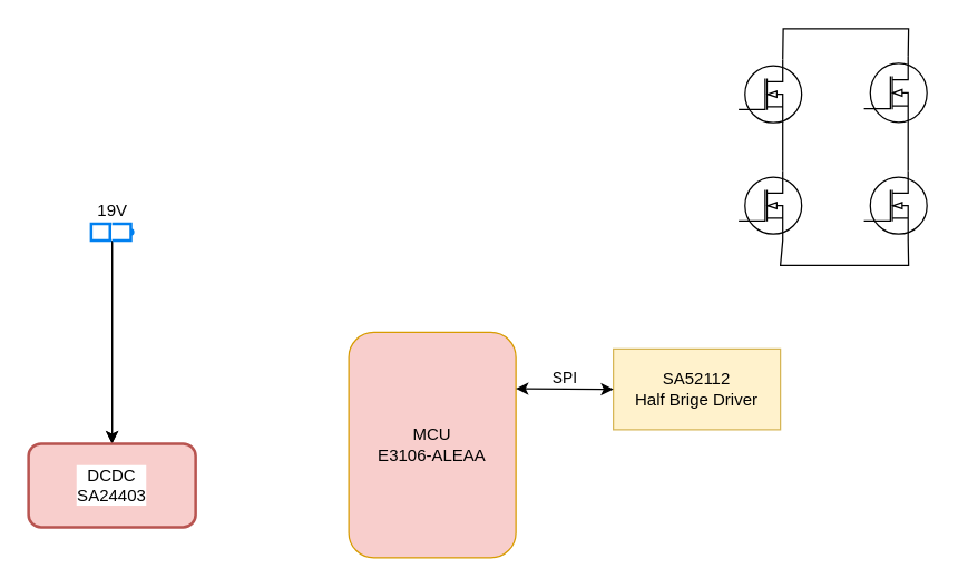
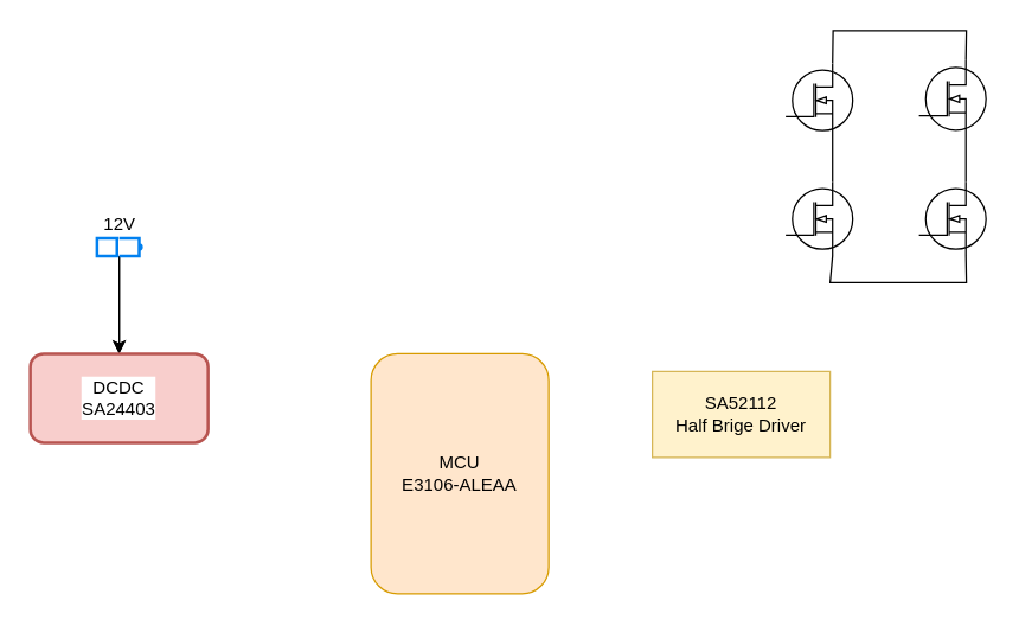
- <mxCell id="5" value="19V" style="html=1;verticalLabelPosition=top;align=center;labelBackgroundColor=#ffffff;verticalAlign=bottom;strokeWidth=2;strokeColor=#0080F0;shadow=0;dashed=0;shape=mxgraph.ios7.icons.battery;labelPosition=center;" vertex="1" parent="1"><mxGeometry x="65" y="160" width="30" height="12" as="geometry" /></mxCell>
+ <mxCell id="5" value="12V" style="html=1;verticalLabelPosition=top;align=center;labelBackgroundColor=#ffffff;verticalAlign=bottom;strokeWidth=2;strokeColor=#0080F0;shadow=0;dashed=0;shape=mxgraph.ios7.icons.battery;labelPosition=center;" vertex="1" parent="1"><mxGeometry x="65" y="160" width="30" height="12" as="geometry" /></mxCell>
- <mxCell id="8" value="" style="endArrow=classic;startArrow=classic;html=1;rounded=0;entryX=0;entryY=0.5;entryDx=0;entryDy=0;exitX=1;exitY=0.25;exitDx=0;exitDy=0;" edge="1" parent="1" source="2" target="7"><mxGeometry width="50" height="50" relative="1" as="geometry"><mxPoint x="310" y="310" as="sourcePoint" /><mxPoint x="360" y="260" as="targetPoint" /></mxGeometry></mxCell>
- <mxCell id="9" value="SPI" style="edgeLabel;html=1;align=center;verticalAlign=bottom;resizable=0;points=[];labelPosition=center;verticalLabelPosition=top;" vertex="1" connectable="0" parent="8"><mxGeometry relative="1" as="geometry"><mxPoint as="offset" /></mxGeometry></mxCell>
- <mxCell id="2" value="MCU&lt;br&gt;E3106-ALEAA" style="rounded=1;whiteSpace=wrap;html=1;fillColor=#f8cecc;strokeColor=#d79b00;" vertex="1" parent="1"><mxGeometry x="250" y="238" width="120" height="162" as="geometry" /></mxCell>
+ <mxCell id="2" value="MCU&lt;br&gt;E3106-ALEAA" style="rounded=1;whiteSpace=wrap;html=1;fillColor=#ffe6cc;strokeColor=#d79b00;" vertex="1" parent="1"><mxGeometry x="250" y="238" width="120" height="162" as="geometry" /></mxCell>
- <mxCell id="6" value="DCDC&lt;br&gt;SA24403&lt;br&gt;" style="whiteSpace=wrap;html=1;verticalAlign=middle;strokeColor=#b85450;labelBackgroundColor=#ffffff;strokeWidth=2;shadow=0;dashed=0;labelPosition=center;verticalLabelPosition=middle;align=center;fillColor=#f8cecc;rounded=1;" vertex="1" parent="1"><mxGeometry x="20" y="318" width="120" height="60" as="geometry" /></mxCell>
+ <mxCell id="6" value="DCDC&lt;br&gt;SA24403&lt;br&gt;" style="whiteSpace=wrap;html=1;verticalAlign=middle;strokeColor=#b85450;labelBackgroundColor=#ffffff;strokeWidth=2;shadow=0;dashed=0;labelPosition=center;verticalLabelPosition=middle;align=center;fillColor=#f8cecc;rounded=1;" vertex="1" parent="1"><mxGeometry x="20" y="238" width="120" height="60" as="geometry" /></mxCell>
